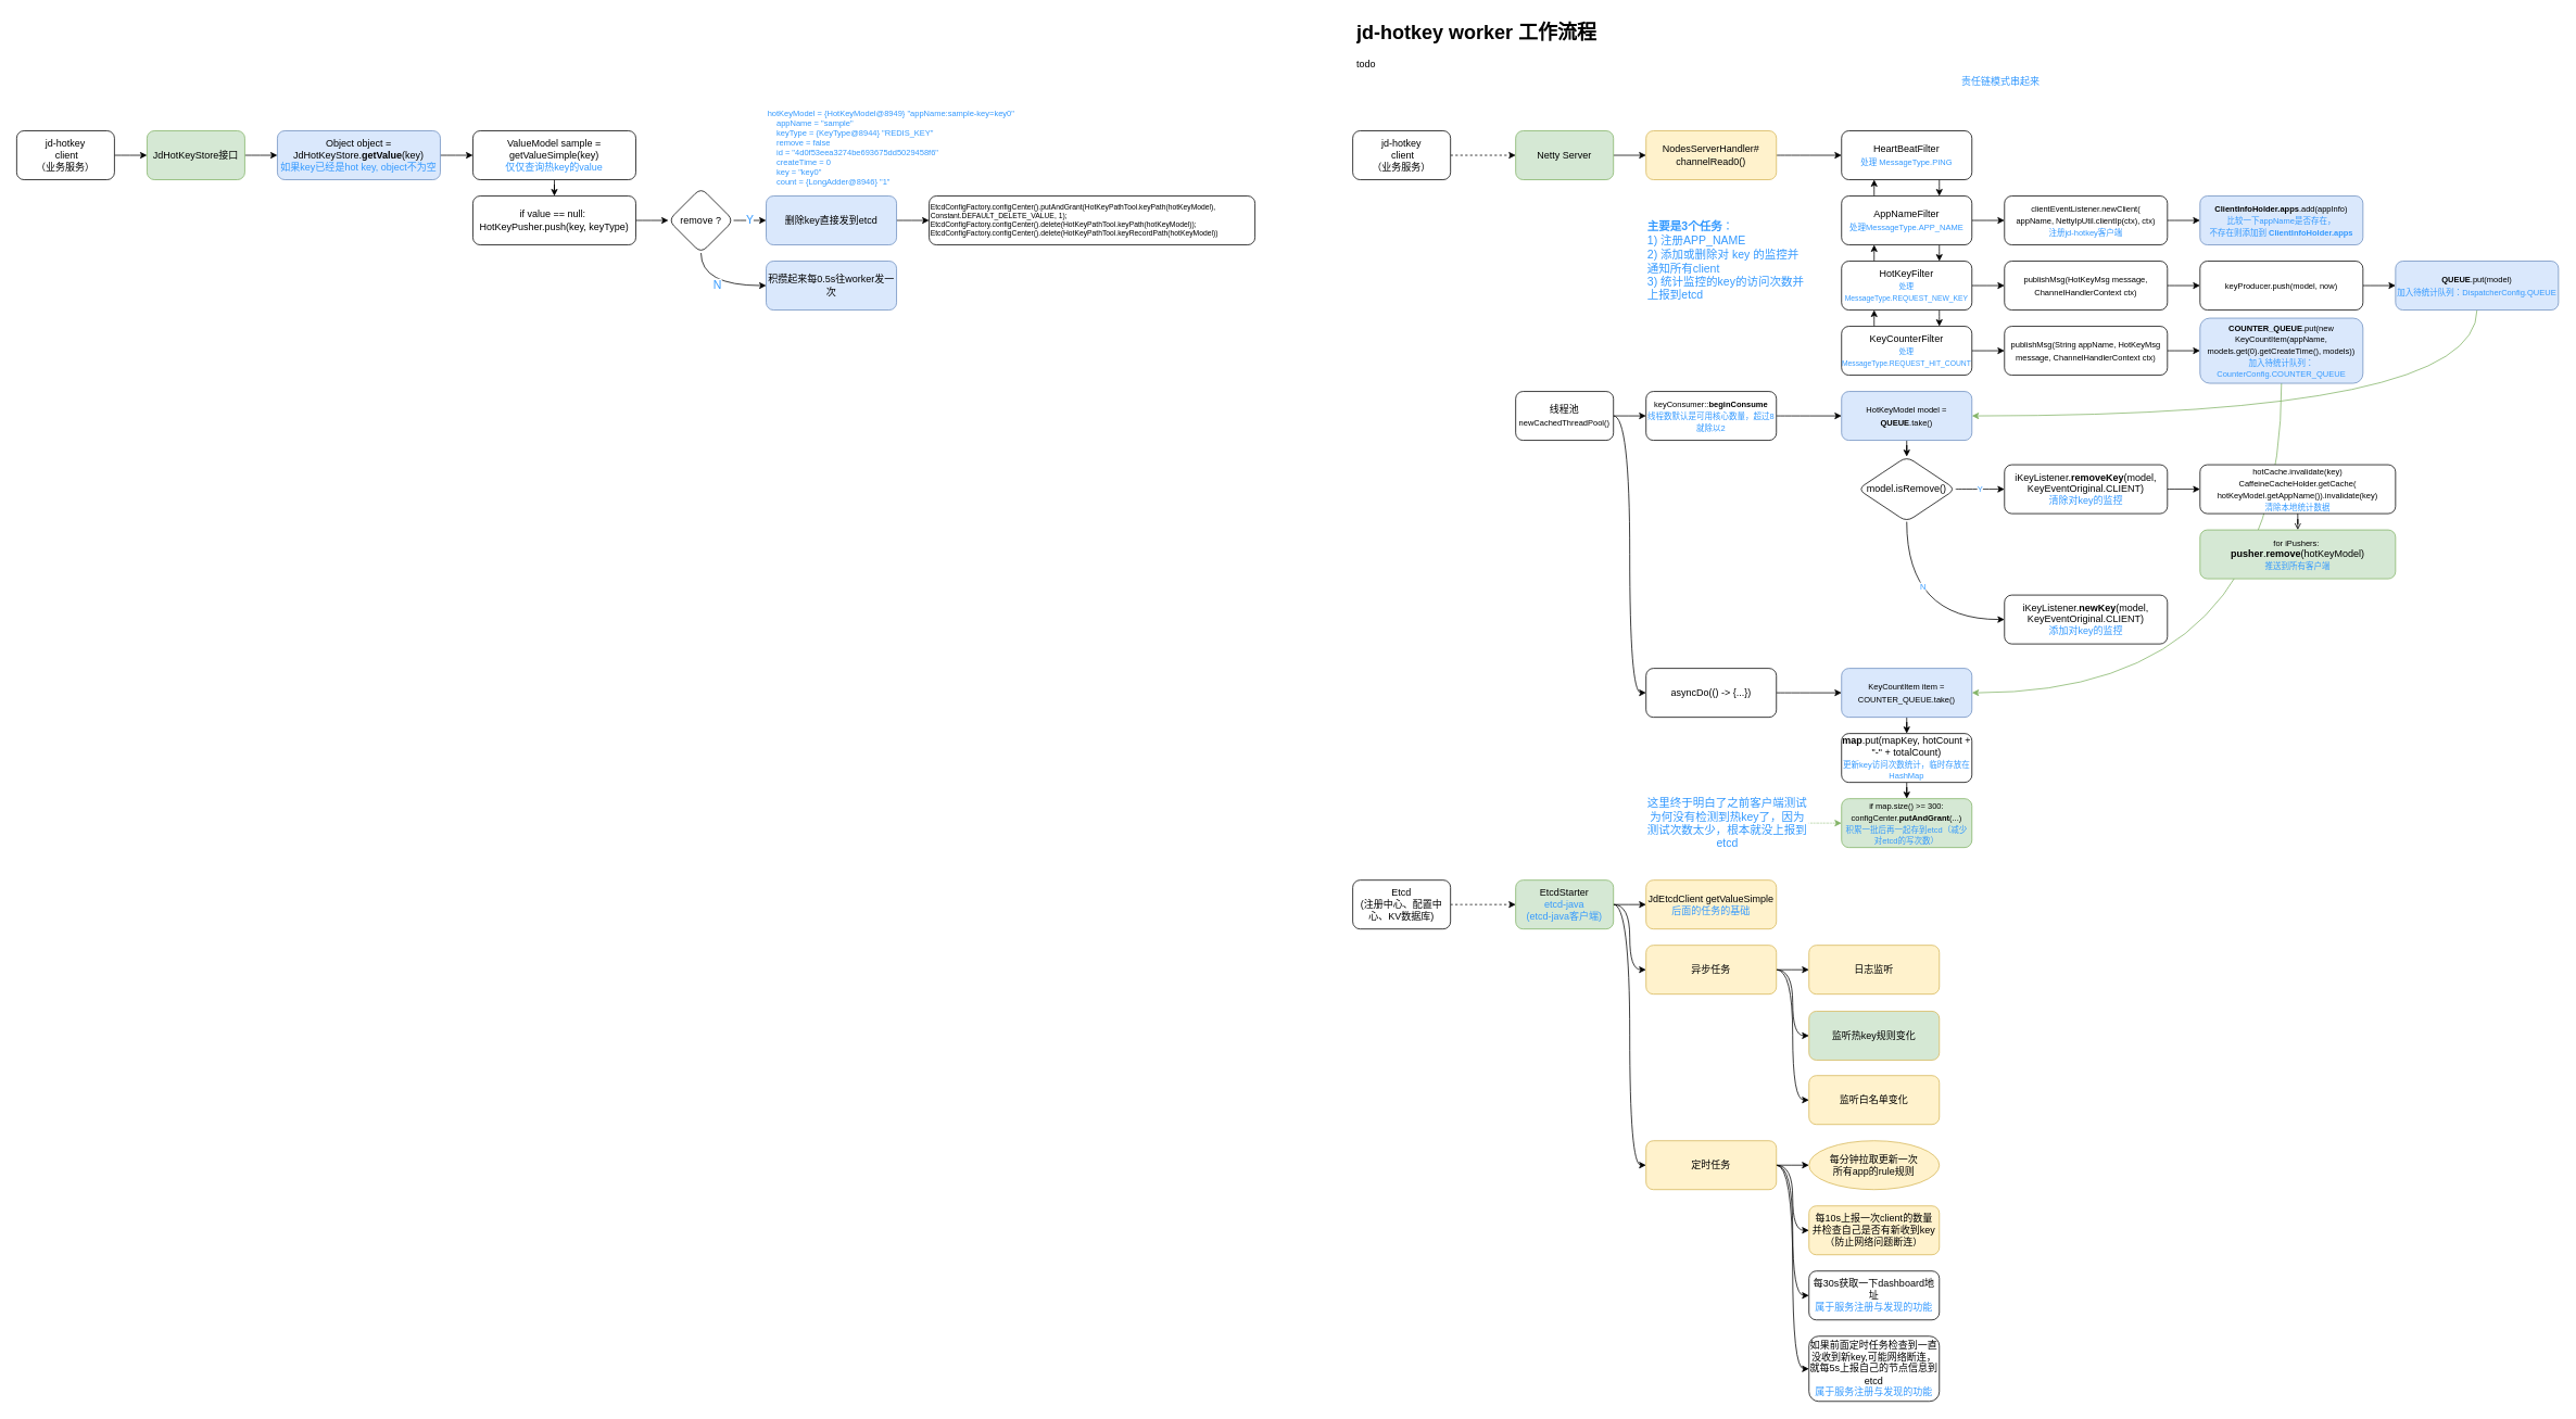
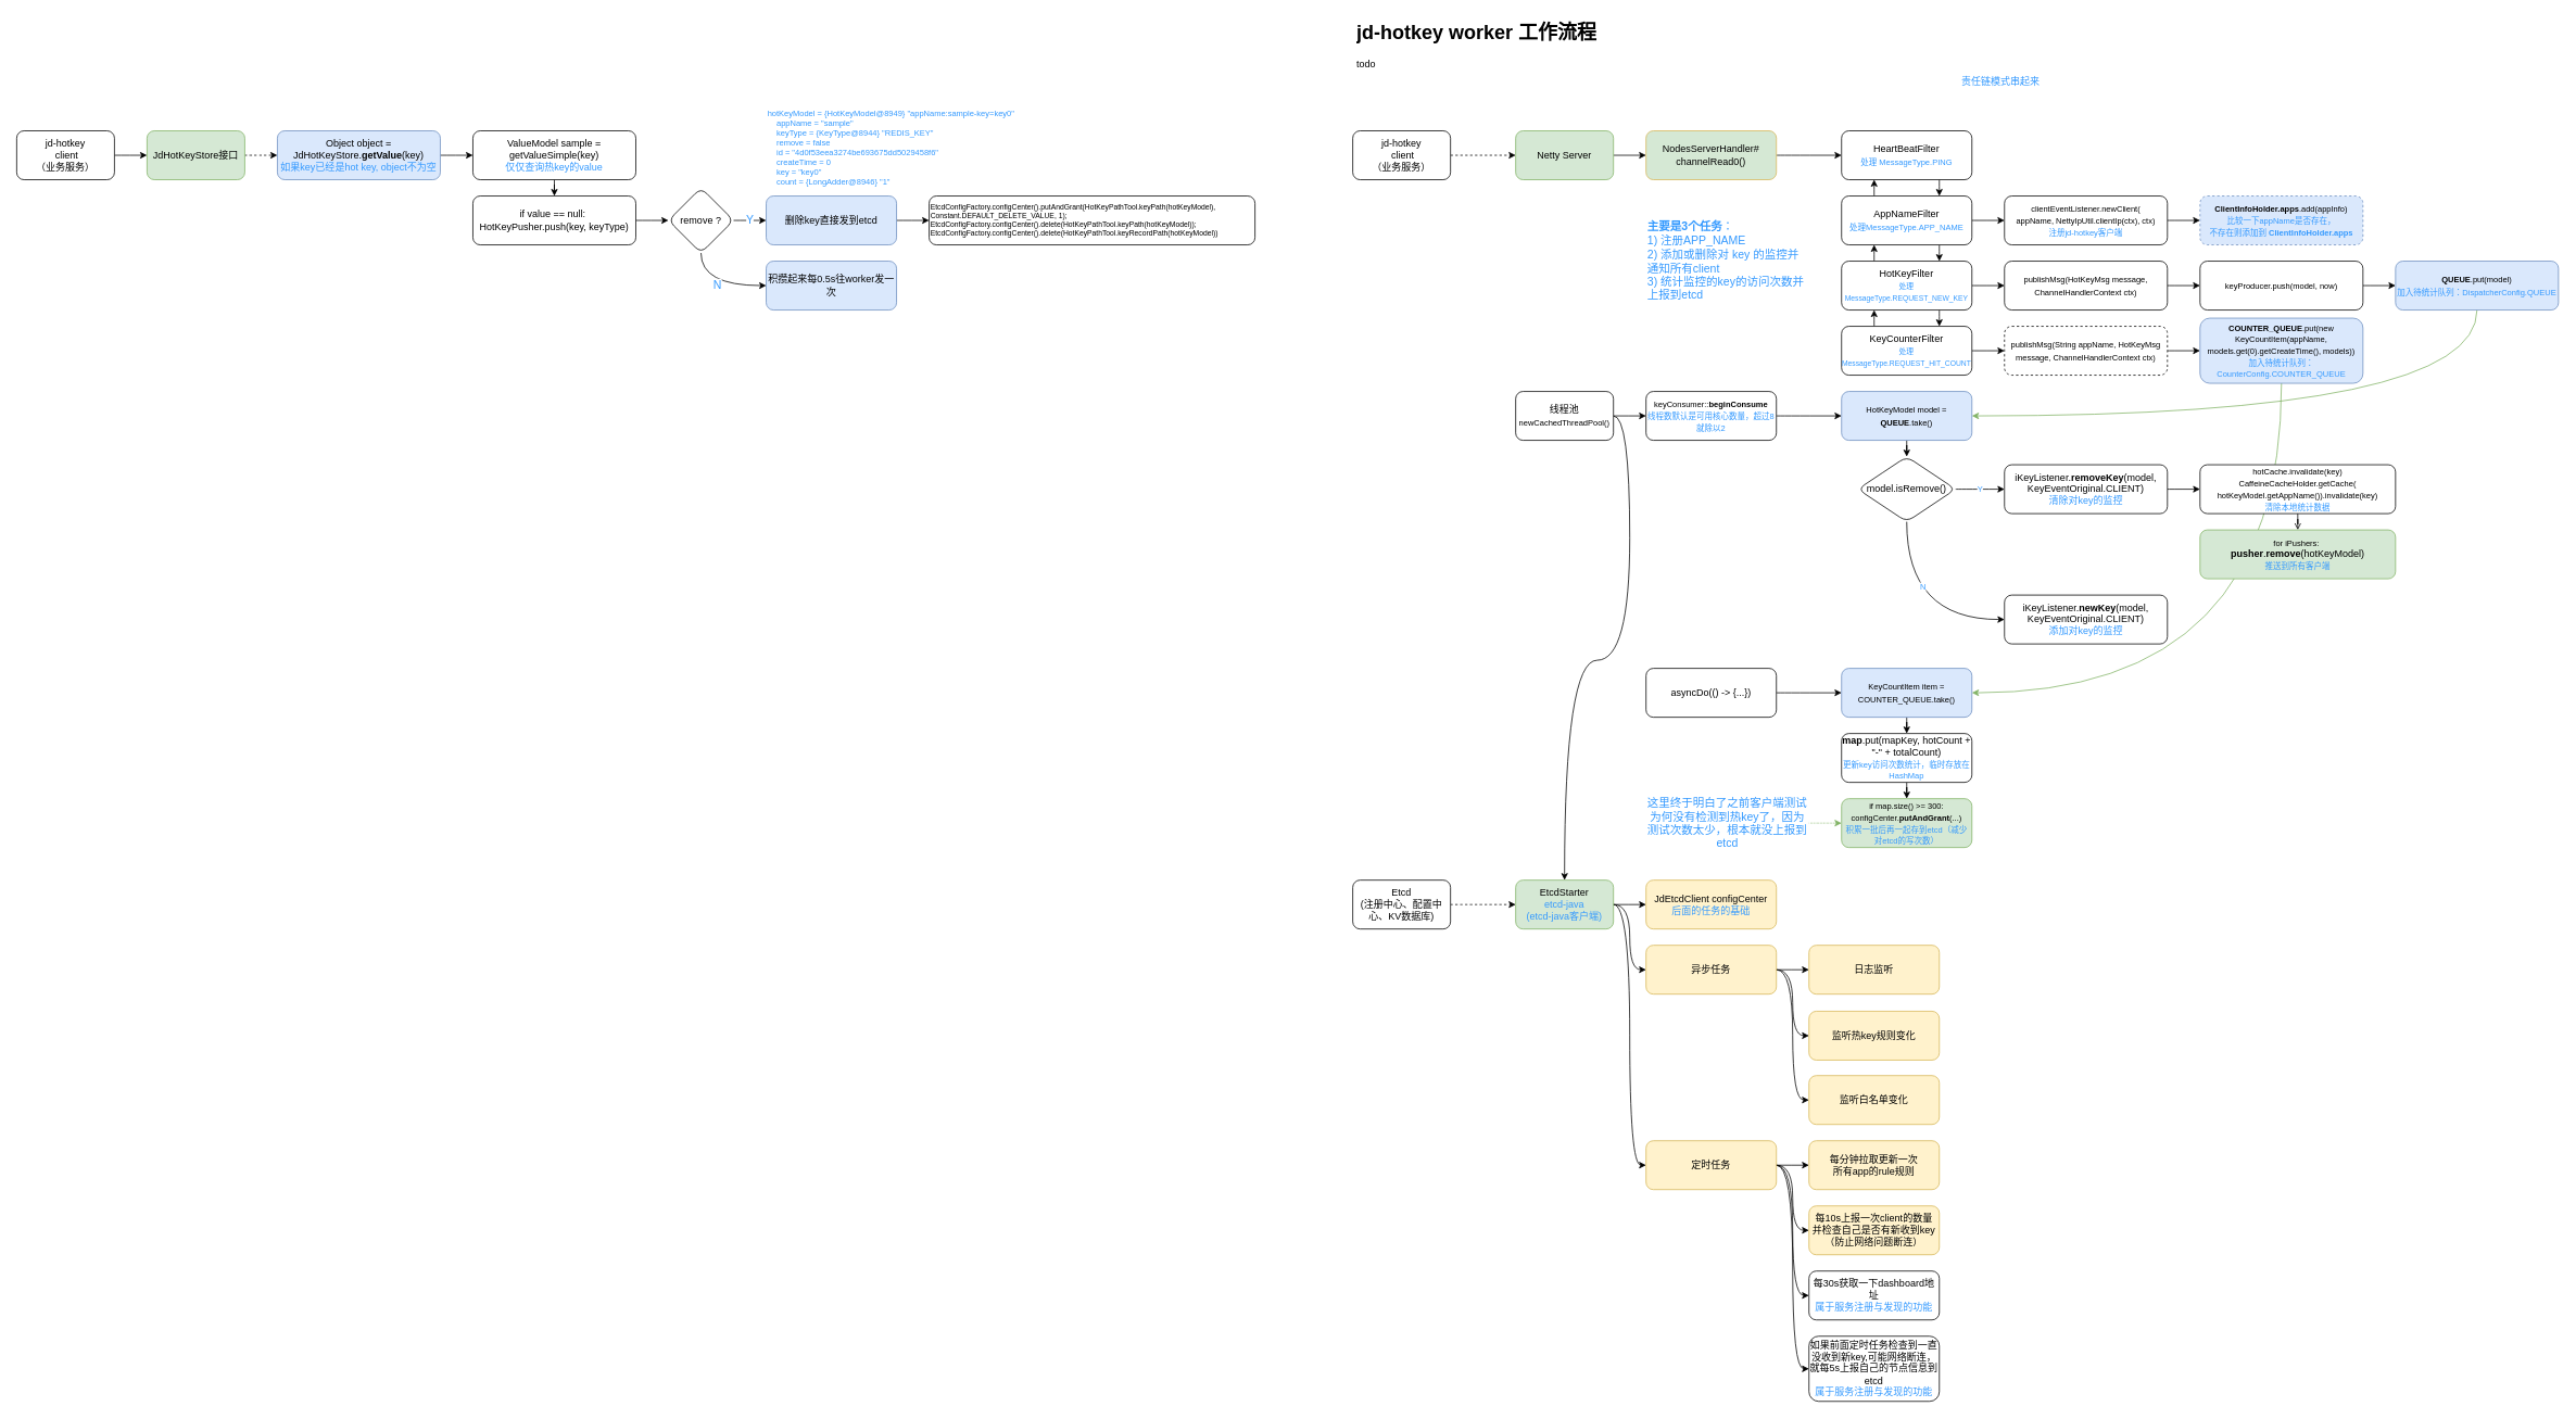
- <mxCell id="87" value="" style="edgeStyle=orthogonalEdgeStyle;curved=1;rounded=0;orthogonalLoop=1;jettySize=auto;html=1;fontSize=14;fontColor=#3399FF;" edge="1" parent="1" source="88" target="90"><mxGeometry relative="1" as="geometry" /></mxCell>
+ <mxCell id="87" value="" style="edgeStyle=orthogonalEdgeStyle;curved=1;rounded=0;orthogonalLoop=1;jettySize=auto;html=1;fontSize=14;fontColor=#3399FF;dashed=1;" edge="1" parent="1" source="88" target="90"><mxGeometry relative="1" as="geometry" /></mxCell>
- <mxCell id="13" value="NodesServerHandler#&lt;br&gt;channelRead0()" style="whiteSpace=wrap;html=1;rounded=1;fillColor=#fff2cc;strokeColor=#d6b656;" vertex="1" parent="1"><mxGeometry x="2020" y="160" width="160" height="60" as="geometry" /></mxCell>
+ <mxCell id="13" value="NodesServerHandler#&lt;br&gt;channelRead0()" style="whiteSpace=wrap;html=1;rounded=1;fillColor=#d5e8d4;strokeColor=#d6b656;" vertex="1" parent="1"><mxGeometry x="2020" y="160" width="160" height="60" as="geometry" /></mxCell>
- <mxCell id="34" value="&lt;span style=&quot;font-size: 10px&quot;&gt;&lt;b&gt;ClientInfoHolder.apps&lt;/b&gt;.add(appInfo)&lt;/span&gt;&lt;br&gt;&lt;font color=&quot;#3399ff&quot;&gt;&lt;span style=&quot;font-size: 10px&quot;&gt;比较一下appName是否存在，&lt;/span&gt;&lt;br&gt;&lt;span style=&quot;font-size: 10px&quot;&gt;不存在则添加到&amp;nbsp;&lt;/span&gt;&lt;span style=&quot;font-size: 10px&quot;&gt;&lt;b&gt;ClientInfoHolder.apps&lt;/b&gt;&lt;/span&gt;&lt;/font&gt;" style="whiteSpace=wrap;html=1;rounded=1;fillColor=#dae8fc;strokeColor=#6c8ebf;" vertex="1" parent="1"><mxGeometry x="2700" y="240" width="200" height="60" as="geometry" /></mxCell>
+ <mxCell id="34" value="&lt;span style=&quot;font-size: 10px&quot;&gt;&lt;b&gt;ClientInfoHolder.apps&lt;/b&gt;.add(appInfo)&lt;/span&gt;&lt;br&gt;&lt;font color=&quot;#3399ff&quot;&gt;&lt;span style=&quot;font-size: 10px&quot;&gt;比较一下appName是否存在，&lt;/span&gt;&lt;br&gt;&lt;span style=&quot;font-size: 10px&quot;&gt;不存在则添加到&amp;nbsp;&lt;/span&gt;&lt;span style=&quot;font-size: 10px&quot;&gt;&lt;b&gt;ClientInfoHolder.apps&lt;/b&gt;&lt;/span&gt;&lt;/font&gt;" style="whiteSpace=wrap;html=1;rounded=1;fillColor=#dae8fc;strokeColor=#6c8ebf;dashed=1;" vertex="1" parent="1"><mxGeometry x="2700" y="240" width="200" height="60" as="geometry" /></mxCell>
- <mxCell id="33" value="&lt;font style=&quot;font-size: 10px&quot;&gt;publishMsg(String appName, HotKeyMsg message, ChannelHandlerContext ctx)&lt;/font&gt;" style="whiteSpace=wrap;html=1;rounded=1;" vertex="1" parent="1"><mxGeometry x="2460" y="400" width="200" height="60" as="geometry" /></mxCell>
+ <mxCell id="33" value="&lt;font style=&quot;font-size: 10px&quot;&gt;publishMsg(String appName, HotKeyMsg message, ChannelHandlerContext ctx)&lt;/font&gt;" style="whiteSpace=wrap;html=1;rounded=1;dashed=1;" vertex="1" parent="1"><mxGeometry x="2460" y="400" width="200" height="60" as="geometry" /></mxCell>
- <mxCell id="41" style="edgeStyle=orthogonalEdgeStyle;curved=1;rounded=0;orthogonalLoop=1;jettySize=auto;html=1;exitX=1;exitY=0.5;exitDx=0;exitDy=0;entryX=0;entryY=0.5;entryDx=0;entryDy=0;fontSize=10;fontColor=#3399FF;" edge="1" parent="1" source="42" target="57"><mxGeometry relative="1" as="geometry" /></mxCell>
+ <mxCell id="41" style="edgeStyle=orthogonalEdgeStyle;curved=1;rounded=0;orthogonalLoop=1;jettySize=auto;html=1;exitX=1;exitY=0.5;exitDx=0;exitDy=0;fontSize=10;fontColor=#3399FF;" edge="1" parent="1" source="42" target="11"><mxGeometry relative="1" as="geometry" /></mxCell>
- <mxCell id="66" value="JdEtcdClient&amp;nbsp;getValueSimple&lt;br&gt;&lt;font color=&quot;#3399ff&quot;&gt;后面的任务的基础&lt;/font&gt;" style="rounded=1;whiteSpace=wrap;html=1;fillColor=#fff2cc;strokeColor=#d6b656;" vertex="1" parent="1"><mxGeometry x="2020" y="1080" width="160" height="60" as="geometry" /></mxCell>
+ <mxCell id="66" value="JdEtcdClient&amp;nbsp;configCenter&lt;br&gt;&lt;font color=&quot;#3399ff&quot;&gt;后面的任务的基础&lt;/font&gt;" style="rounded=1;whiteSpace=wrap;html=1;fillColor=#fff2cc;strokeColor=#d6b656;" vertex="1" parent="1"><mxGeometry x="2020" y="1080" width="160" height="60" as="geometry" /></mxCell>
- <mxCell id="72" value="监听热key规则变化" style="rounded=1;whiteSpace=wrap;html=1;fillColor=#d5e8d4;strokeColor=#d6b656;" vertex="1" parent="1"><mxGeometry x="2220" y="1241" width="160" height="60" as="geometry" /></mxCell>
+ <mxCell id="72" value="监听热key规则变化" style="rounded=1;whiteSpace=wrap;html=1;fillColor=#fff2cc;strokeColor=#d6b656;" vertex="1" parent="1"><mxGeometry x="2220" y="1241" width="160" height="60" as="geometry" /></mxCell>
- <mxCell id="79" value="每分钟拉取更新一次&lt;br&gt;所有app的rule规则" style="ellipse;whiteSpace=wrap;html=1;fillColor=#fff2cc;strokeColor=#d6b656;" vertex="1" parent="1"><mxGeometry x="2220" y="1400" width="160" height="60" as="geometry" /></mxCell>
+ <mxCell id="79" value="每分钟拉取更新一次&lt;br&gt;所有app的rule规则" style="rounded=1;whiteSpace=wrap;html=1;fillColor=#fff2cc;strokeColor=#d6b656;" vertex="1" parent="1"><mxGeometry x="2220" y="1400" width="160" height="60" as="geometry" /></mxCell>
